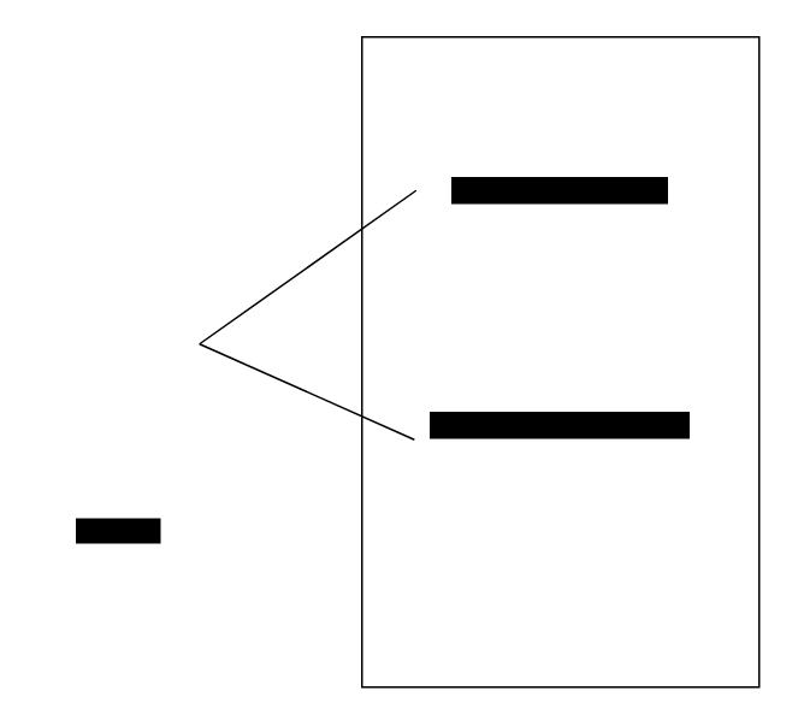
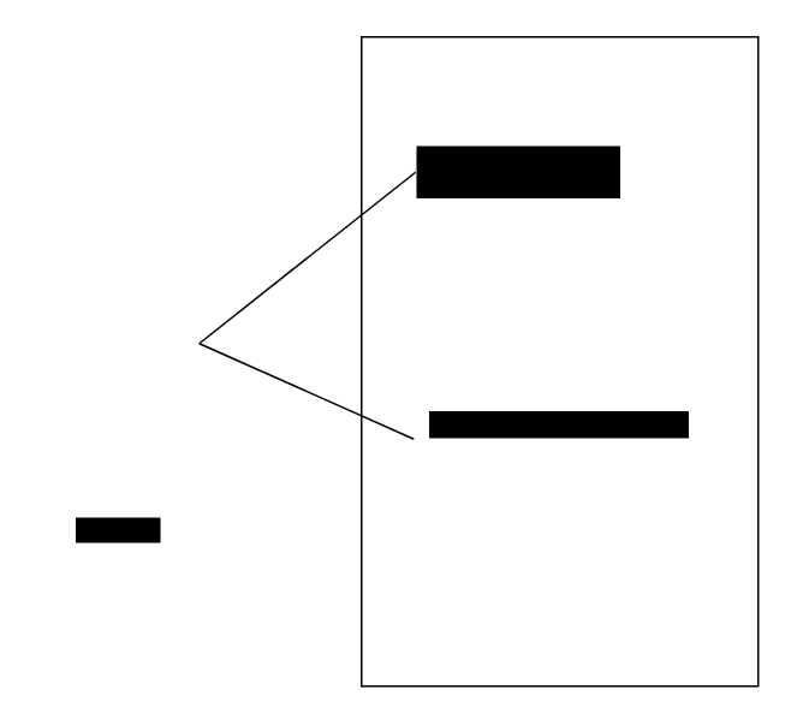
- <mxCell id="5" value="アカウント登録をする" style="ellipse;whiteSpace=wrap;html=1;labelBackgroundColor=#000000;strokeColor=#FFFFFF;" vertex="1" parent="1"><mxGeometry x="230" y="60" width="160" height="90" as="geometry" /></mxCell>
+ <mxCell id="5" value="アカウント登録をする" style="ellipse;whiteSpace=wrap;html=1;labelBackgroundColor=#000000;strokeColor=#FFFFFF;" vertex="1" parent="1"><mxGeometry x="230" y="60" width="115" height="70" as="geometry" /></mxCell>
